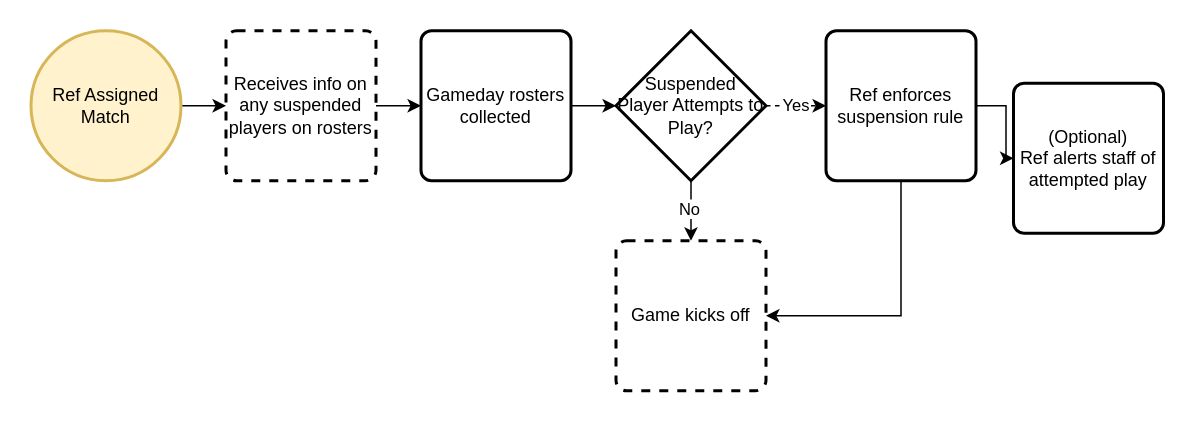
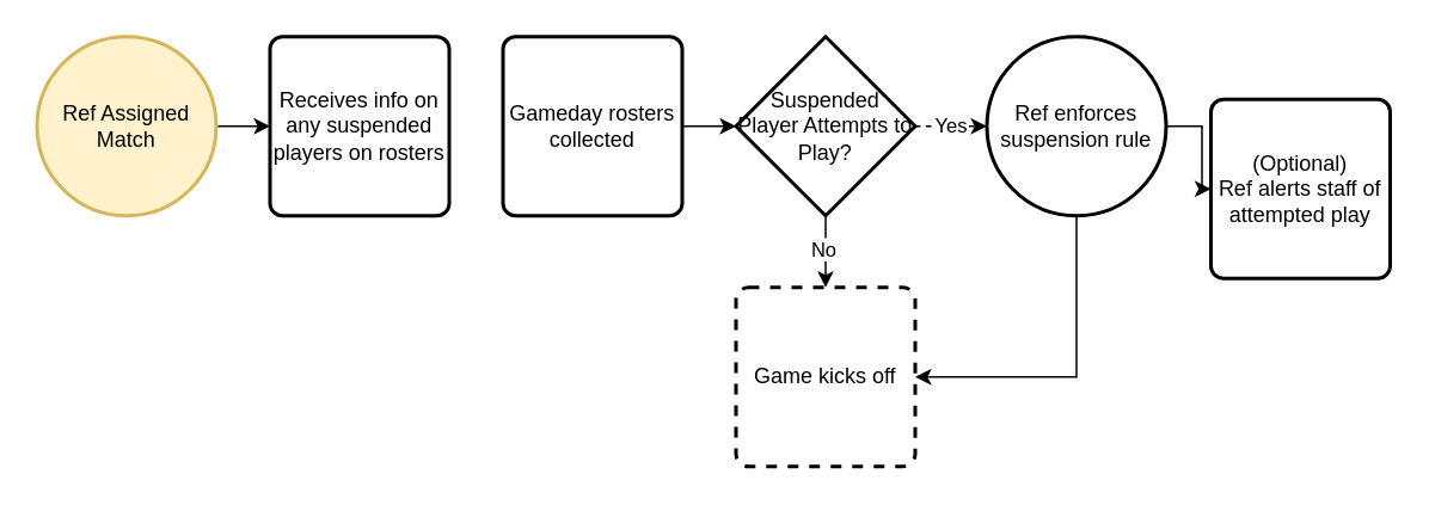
- <mxCell id="5" value="Receives info on any suspended players on rosters" style="rounded=1;whiteSpace=wrap;html=1;absoluteArcSize=1;arcSize=14;strokeWidth=2;dashed=1;" vertex="1" parent="1"><mxGeometry x="150" y="20" width="100" height="100" as="geometry" /></mxCell>
+ <mxCell id="5" value="Receives info on any suspended players on rosters" style="rounded=1;whiteSpace=wrap;html=1;absoluteArcSize=1;arcSize=14;strokeWidth=2;" vertex="1" parent="1"><mxGeometry x="150" y="20" width="100" height="100" as="geometry" /></mxCell>
- <mxCell id="4" style="edgeStyle=orthogonalEdgeStyle;rounded=0;orthogonalLoop=1;jettySize=auto;html=1;entryX=0;entryY=0.5;entryDx=0;entryDy=0;" edge="1" parent="1" source="5" target="7"><mxGeometry relative="1" as="geometry" /></mxCell>
- <mxCell id="14" value="Ref enforces suspension rule" style="rounded=1;whiteSpace=wrap;html=1;absoluteArcSize=1;arcSize=14;strokeWidth=2;" vertex="1" parent="1"><mxGeometry x="550" y="20" width="100" height="100" as="geometry" /></mxCell>
+ <mxCell id="14" value="Ref enforces suspension rule" style="ellipse;whiteSpace=wrap;html=1;absoluteArcSize=1;arcSize=14;strokeWidth=2;" vertex="1" parent="1"><mxGeometry x="550" y="20" width="100" height="100" as="geometry" /></mxCell>
